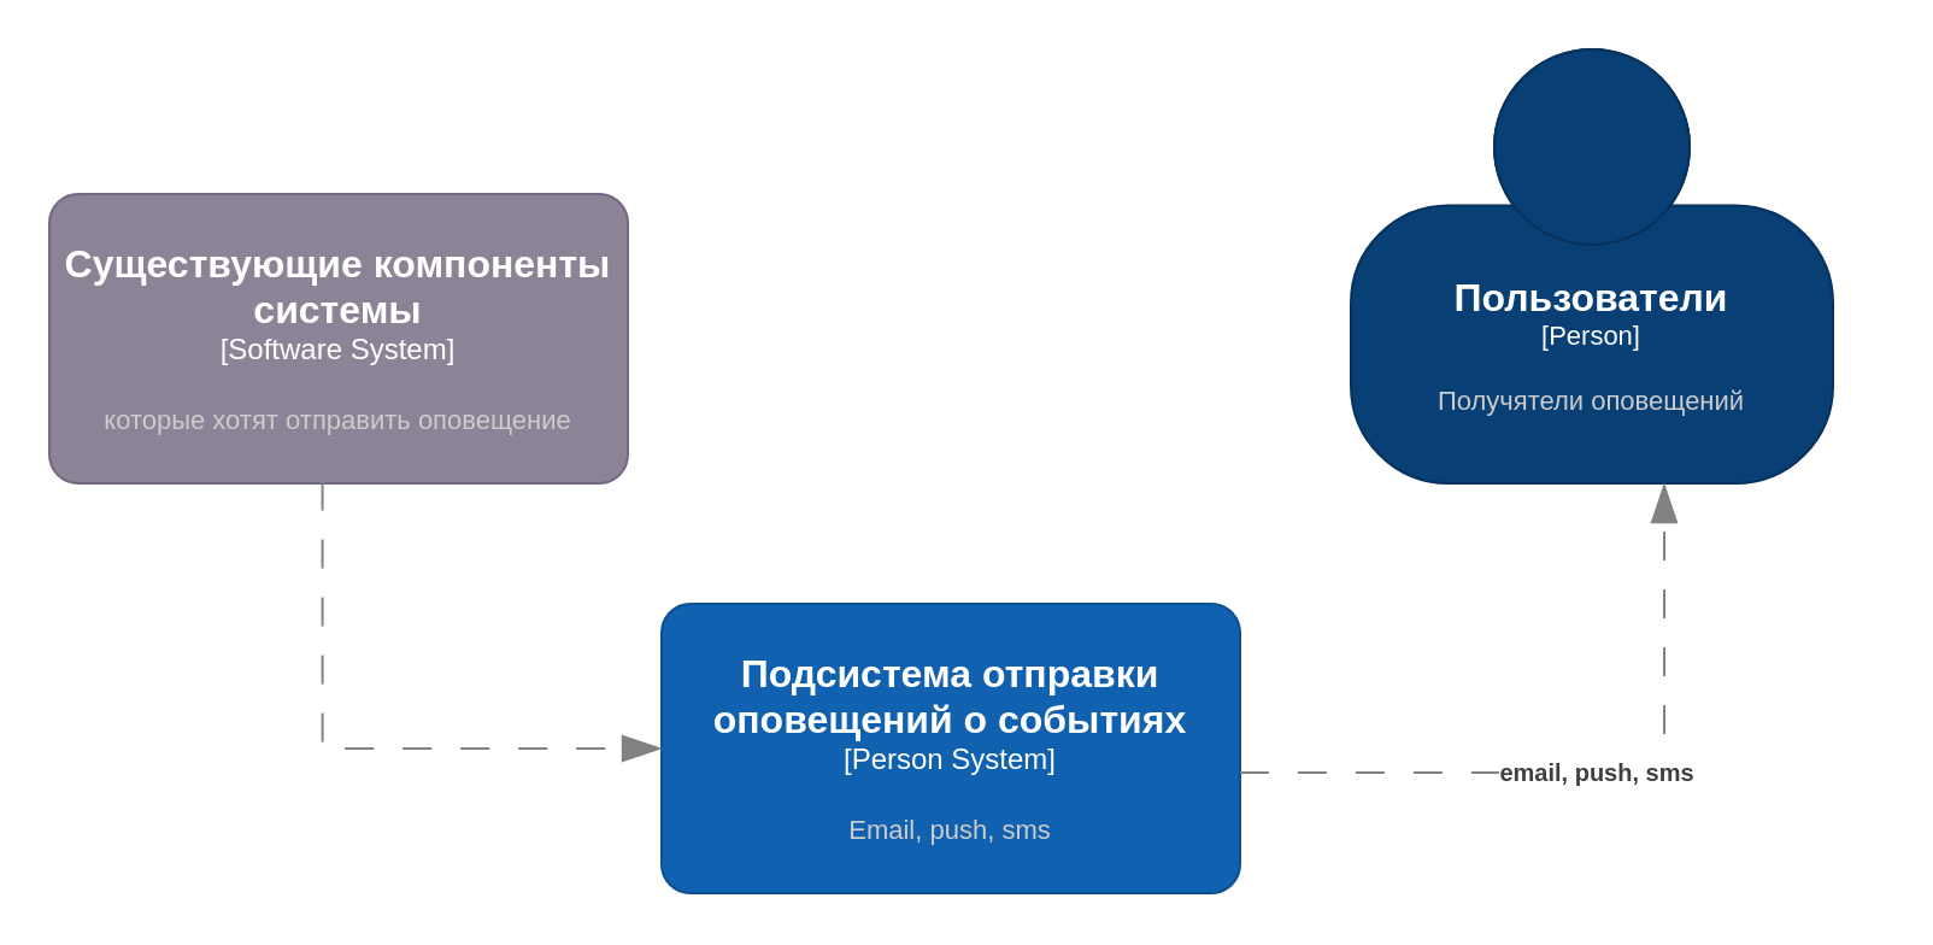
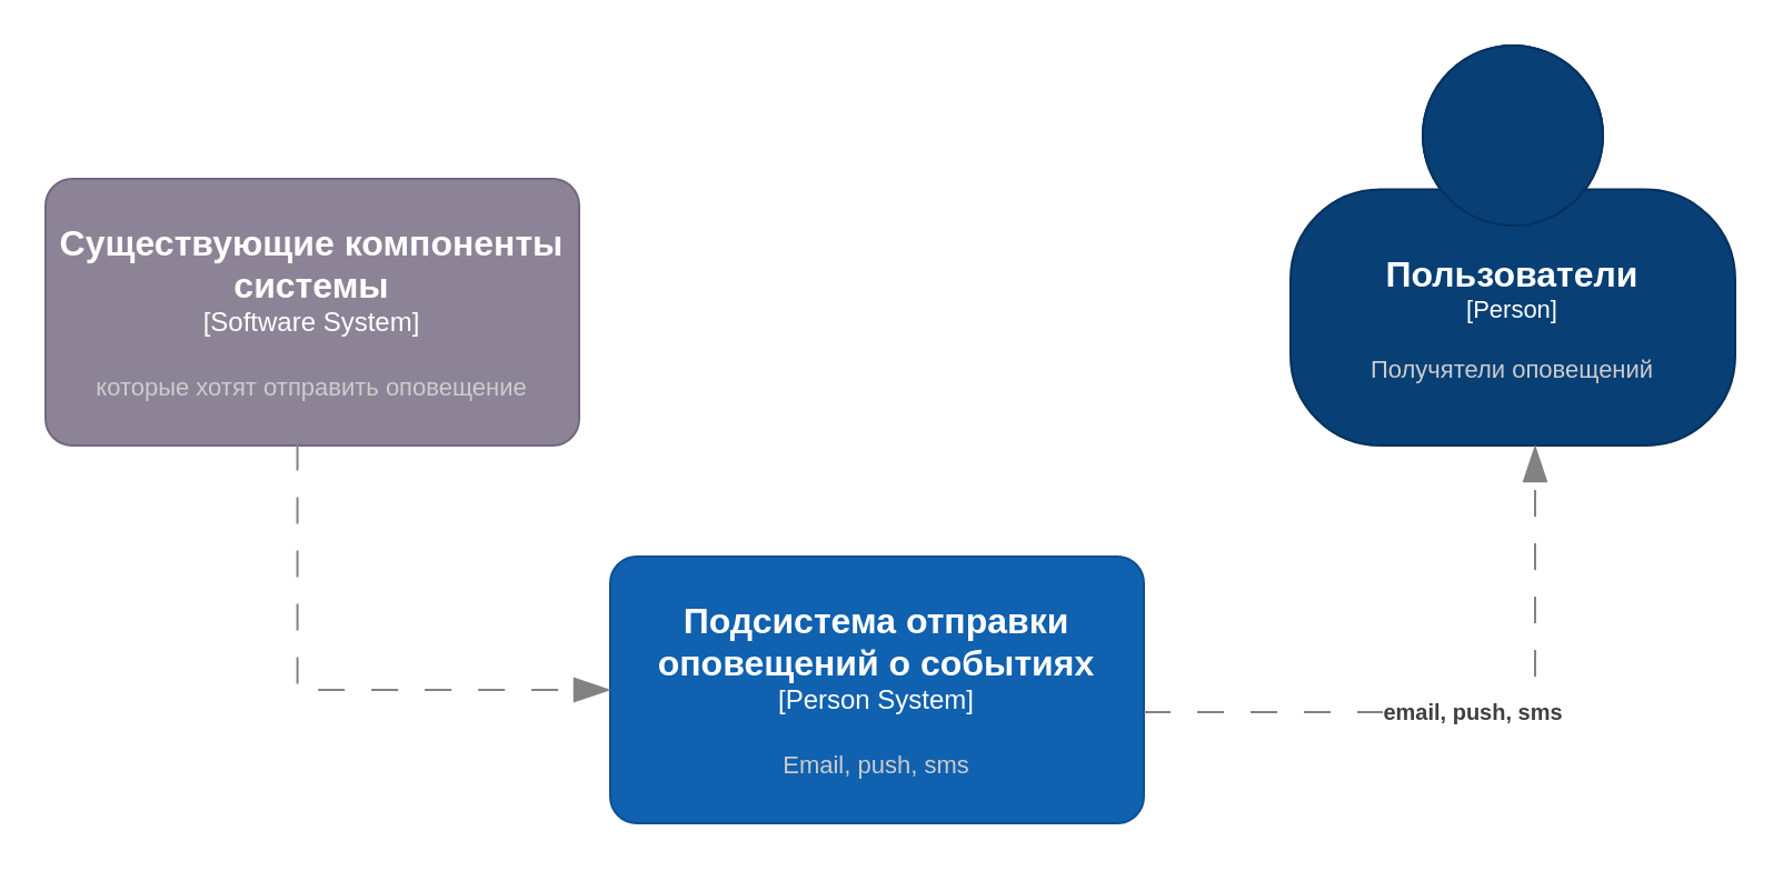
- <mxCell id="4" value="&lt;font style=&quot;font-size: 16px&quot;&gt;&lt;b&gt;Пользователи&lt;/b&gt;&lt;/font&gt;&lt;div&gt;[Person]&lt;/div&gt;&lt;br&gt;&lt;div&gt;&lt;font style=&quot;font-size: 11px&quot;&gt;&lt;font color=&quot;#cccccc&quot;&gt;Получятели оповещений&lt;/font&gt;&lt;/div&gt;" style="html=1;fontSize=11;dashed=0;whiteSpace=wrap;fillColor=#083F75;strokeColor=#06315C;fontColor=#ffffff;shape=mxgraph.c4.person2;align=center;metaEdit=1;points=[[0.5,0,0],[1,0.5,0],[1,0.75,0],[0.75,1,0],[0.5,1,0],[0.25,1,0],[0,0.75,0],[0,0.5,0]];resizable=0;" parent="1" vertex="1"><mxGeometry x="560" y="20" width="200" height="180" as="geometry" /></mxCell>
+ <mxCell id="4" value="&lt;font style=&quot;font-size: 16px&quot;&gt;&lt;b&gt;Пользователи&lt;/b&gt;&lt;/font&gt;&lt;div&gt;[Person]&lt;/div&gt;&lt;br&gt;&lt;div&gt;&lt;font style=&quot;font-size: 11px&quot;&gt;&lt;font color=&quot;#cccccc&quot;&gt;Получятели оповещений&lt;/font&gt;&lt;/div&gt;" style="html=1;fontSize=11;dashed=0;whiteSpace=wrap;fillColor=#083F75;strokeColor=#06315C;fontColor=#ffffff;shape=mxgraph.c4.person2;align=center;metaEdit=1;points=[[0.5,0,0],[1,0.5,0],[1,0.75,0],[0.75,1,0],[0.5,1,0],[0.25,1,0],[0,0.75,0],[0,0.5,0]];resizable=0;" parent="1" vertex="1"><mxGeometry x="580" y="20" width="200" height="180" as="geometry" /></mxCell>
